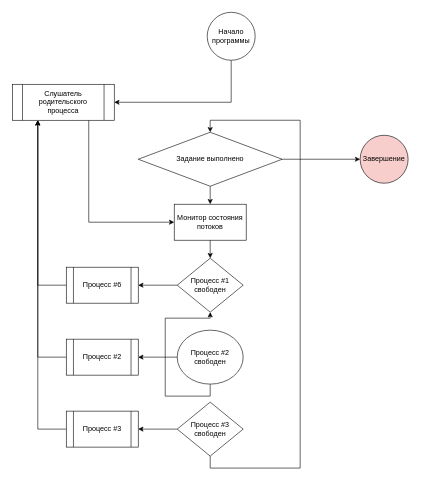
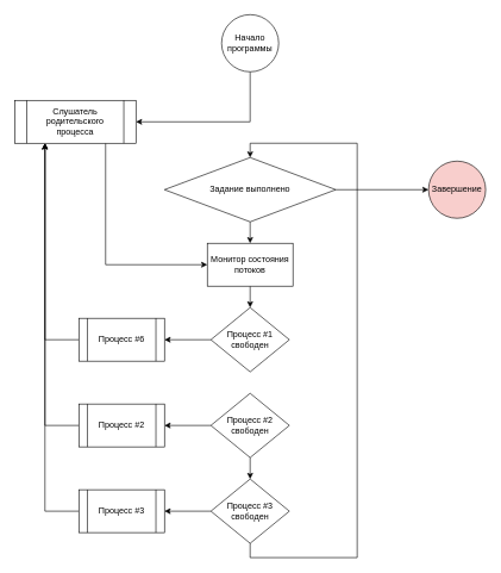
- <mxCell id="3" value="Начало программы" style="ellipse;whiteSpace=wrap;html=1;aspect=fixed;" vertex="1" parent="1"><mxGeometry x="345" y="20" width="80" height="80" as="geometry" /></mxCell>
+ <mxCell id="3" value="Начало программы" style="ellipse;whiteSpace=wrap;html=1;aspect=fixed;" vertex="1" parent="1"><mxGeometry x="310" y="20" width="80" height="80" as="geometry" /></mxCell>
- <mxCell id="16" style="edgeStyle=orthogonalEdgeStyle;rounded=0;orthogonalLoop=1;jettySize=auto;html=1;exitX=0.5;exitY=1;exitDx=0;exitDy=0;" edge="1" parent="1" source="17" target="12"><mxGeometry relative="1" as="geometry" /></mxCell>
+ <mxCell id="16" style="edgeStyle=orthogonalEdgeStyle;rounded=0;orthogonalLoop=1;jettySize=auto;html=1;exitX=0.5;exitY=1;exitDx=0;exitDy=0;entryX=0.5;entryY=0;entryDx=0;entryDy=0;" edge="1" parent="1" source="17" target="22"><mxGeometry relative="1" as="geometry" /></mxCell>
- <mxCell id="17" value="Процесс #2 свободен" style="ellipse;whiteSpace=wrap;html=1;" vertex="1" parent="1"><mxGeometry x="295" y="550" width="110" height="90" as="geometry" /></mxCell>
+ <mxCell id="17" value="Процесс #2 свободен" style="rhombus;whiteSpace=wrap;html=1;" vertex="1" parent="1"><mxGeometry x="295" y="550" width="110" height="90" as="geometry" /></mxCell>
